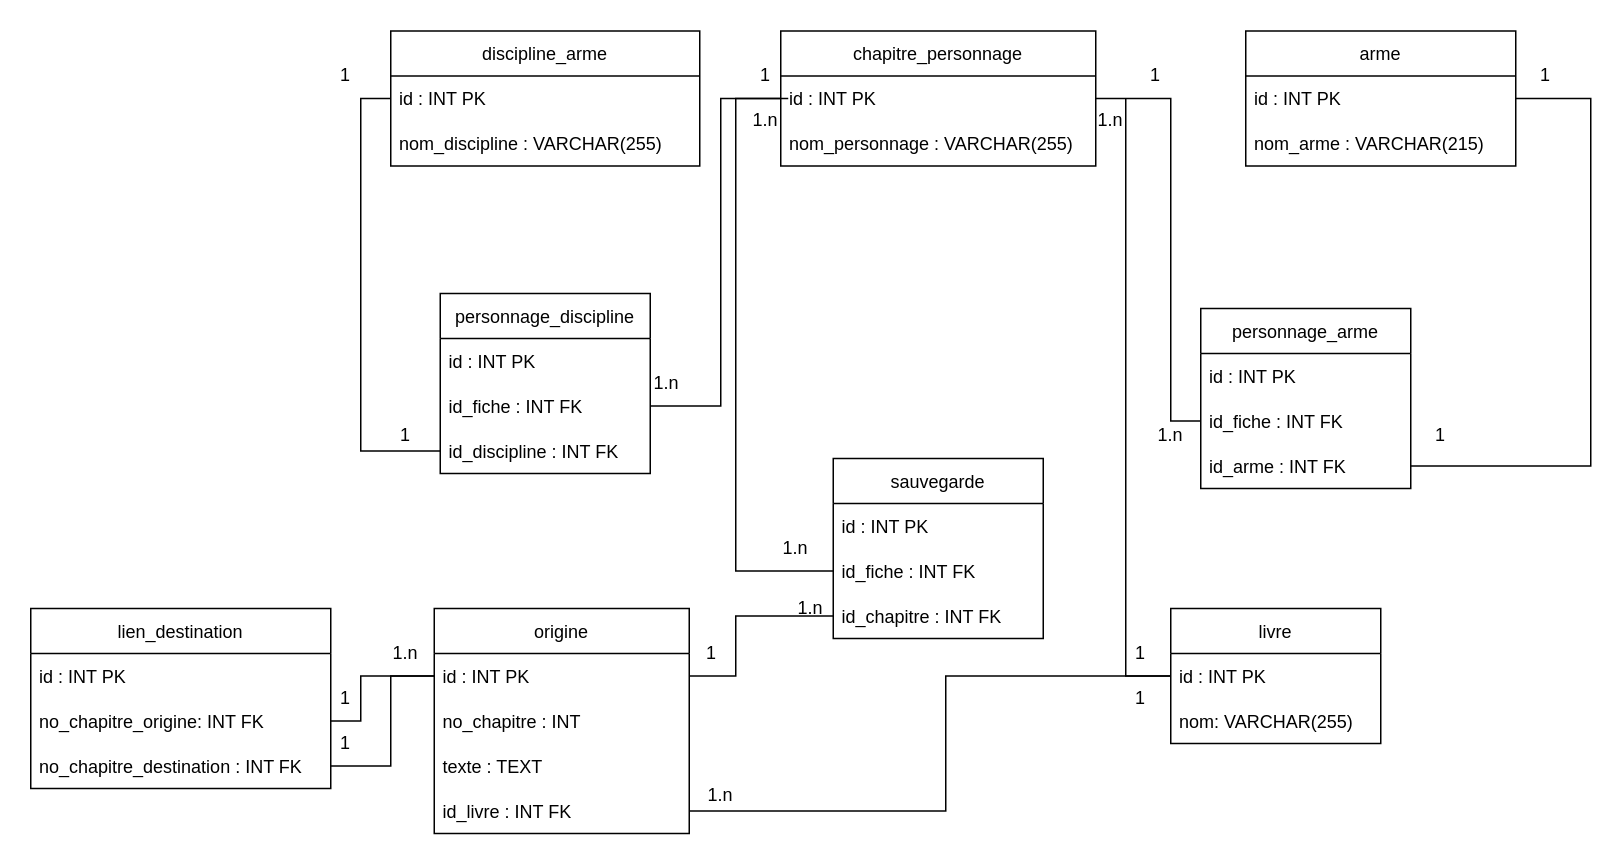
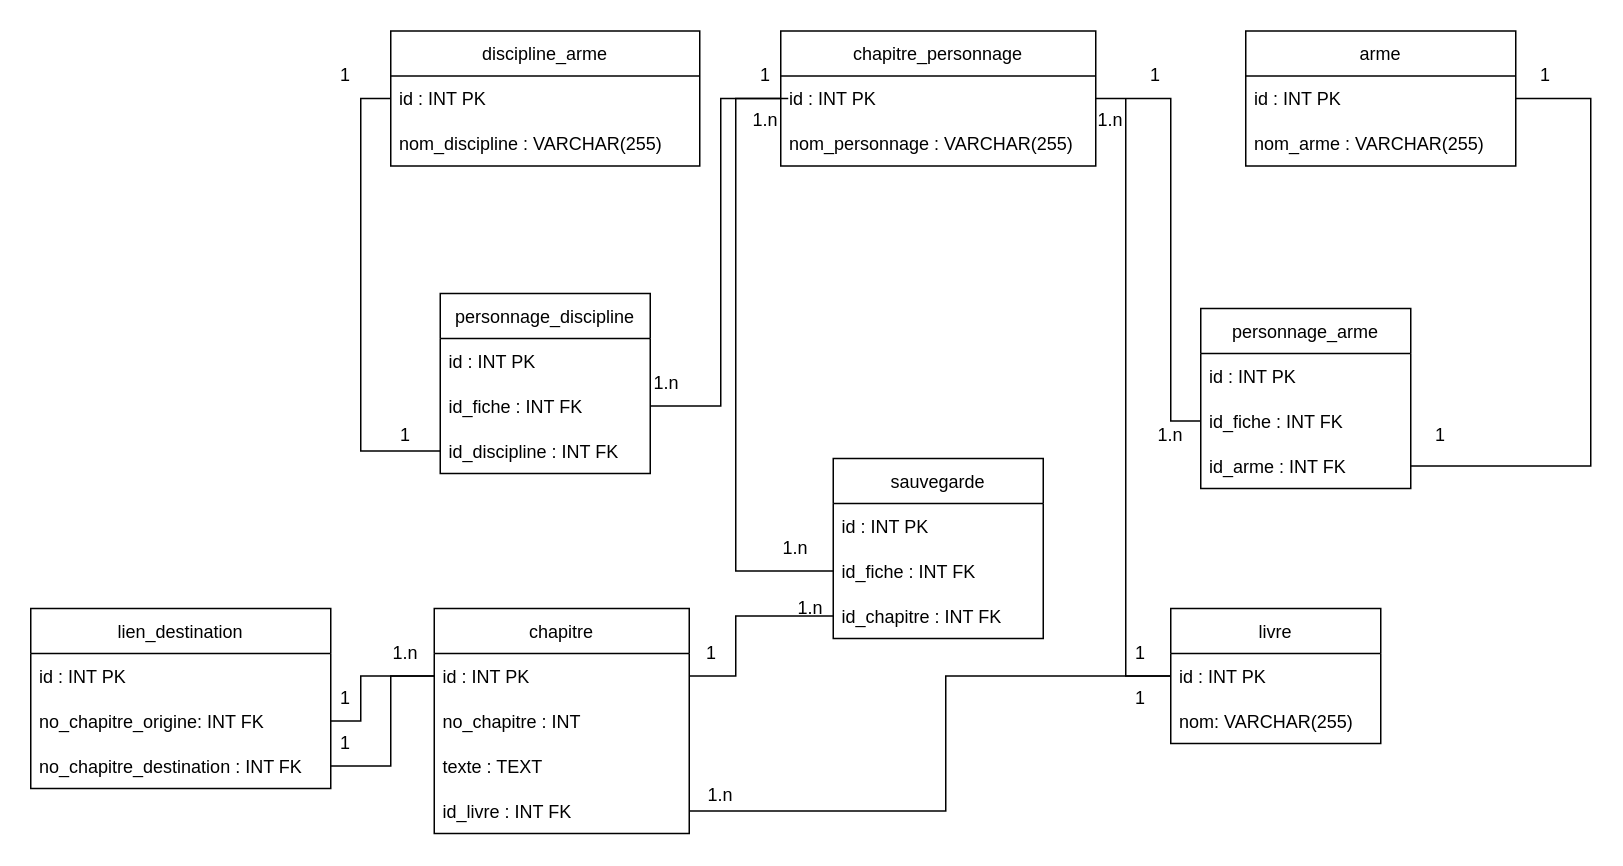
- <mxCell id="23" value="nom_arme : VARCHAR(215)" style="text;strokeColor=none;fillColor=none;align=left;verticalAlign=middle;spacingLeft=4;spacingRight=4;overflow=hidden;points=[[0,0.5],[1,0.5]];portConstraint=eastwest;rotatable=0;" parent="21" vertex="1"><mxGeometry y="60" width="180" height="30" as="geometry" /></mxCell>
+ <mxCell id="23" value="nom_arme : VARCHAR(255)" style="text;strokeColor=none;fillColor=none;align=left;verticalAlign=middle;spacingLeft=4;spacingRight=4;overflow=hidden;points=[[0,0.5],[1,0.5]];portConstraint=eastwest;rotatable=0;" parent="21" vertex="1"><mxGeometry y="60" width="180" height="30" as="geometry" /></mxCell>
- <mxCell id="2" value="origine" style="swimlane;fontStyle=0;childLayout=stackLayout;horizontal=1;startSize=30;horizontalStack=0;resizeParent=1;resizeParentMax=0;resizeLast=0;collapsible=1;marginBottom=0;" parent="1" vertex="1"><mxGeometry x="289" y="405" width="170" height="150" as="geometry" /></mxCell>
+ <mxCell id="2" value="chapitre" style="swimlane;fontStyle=0;childLayout=stackLayout;horizontal=1;startSize=30;horizontalStack=0;resizeParent=1;resizeParentMax=0;resizeLast=0;collapsible=1;marginBottom=0;" parent="1" vertex="1"><mxGeometry x="289" y="405" width="170" height="150" as="geometry" /></mxCell>
